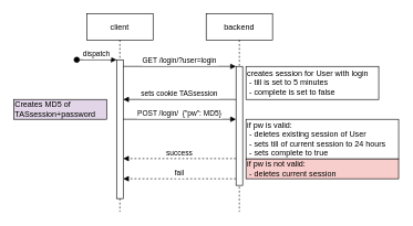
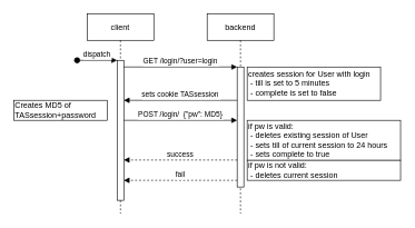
- <mxCell id="10" value="Creates MD5 of&lt;br&gt;TASsession+password" style="rounded=0;whiteSpace=wrap;html=1;align=left;autosize=1;fillColor=#e1d5e7;" parent="1" vertex="1"><mxGeometry x="20" y="150" width="140" height="30" as="geometry" /></mxCell>
+ <mxCell id="10" value="Creates MD5 of&lt;br&gt;TASsession+password" style="rounded=0;whiteSpace=wrap;html=1;align=left;autosize=1;" parent="1" vertex="1"><mxGeometry x="20" y="150" width="140" height="30" as="geometry" /></mxCell>
- <mxCell id="14" value="if pw is not valid:&lt;br&gt;&amp;nbsp;- deletes current session" style="rounded=0;whiteSpace=wrap;html=1;align=left;autosize=0;fillColor=#f8cecc;" parent="1" vertex="1"><mxGeometry x="370" y="240" width="230" height="30" as="geometry" /></mxCell>
+ <mxCell id="14" value="if pw is not valid:&lt;br&gt;&amp;nbsp;- deletes current session" style="rounded=0;whiteSpace=wrap;html=1;align=left;autosize=0;" parent="1" vertex="1"><mxGeometry x="370" y="240" width="230" height="30" as="geometry" /></mxCell>
